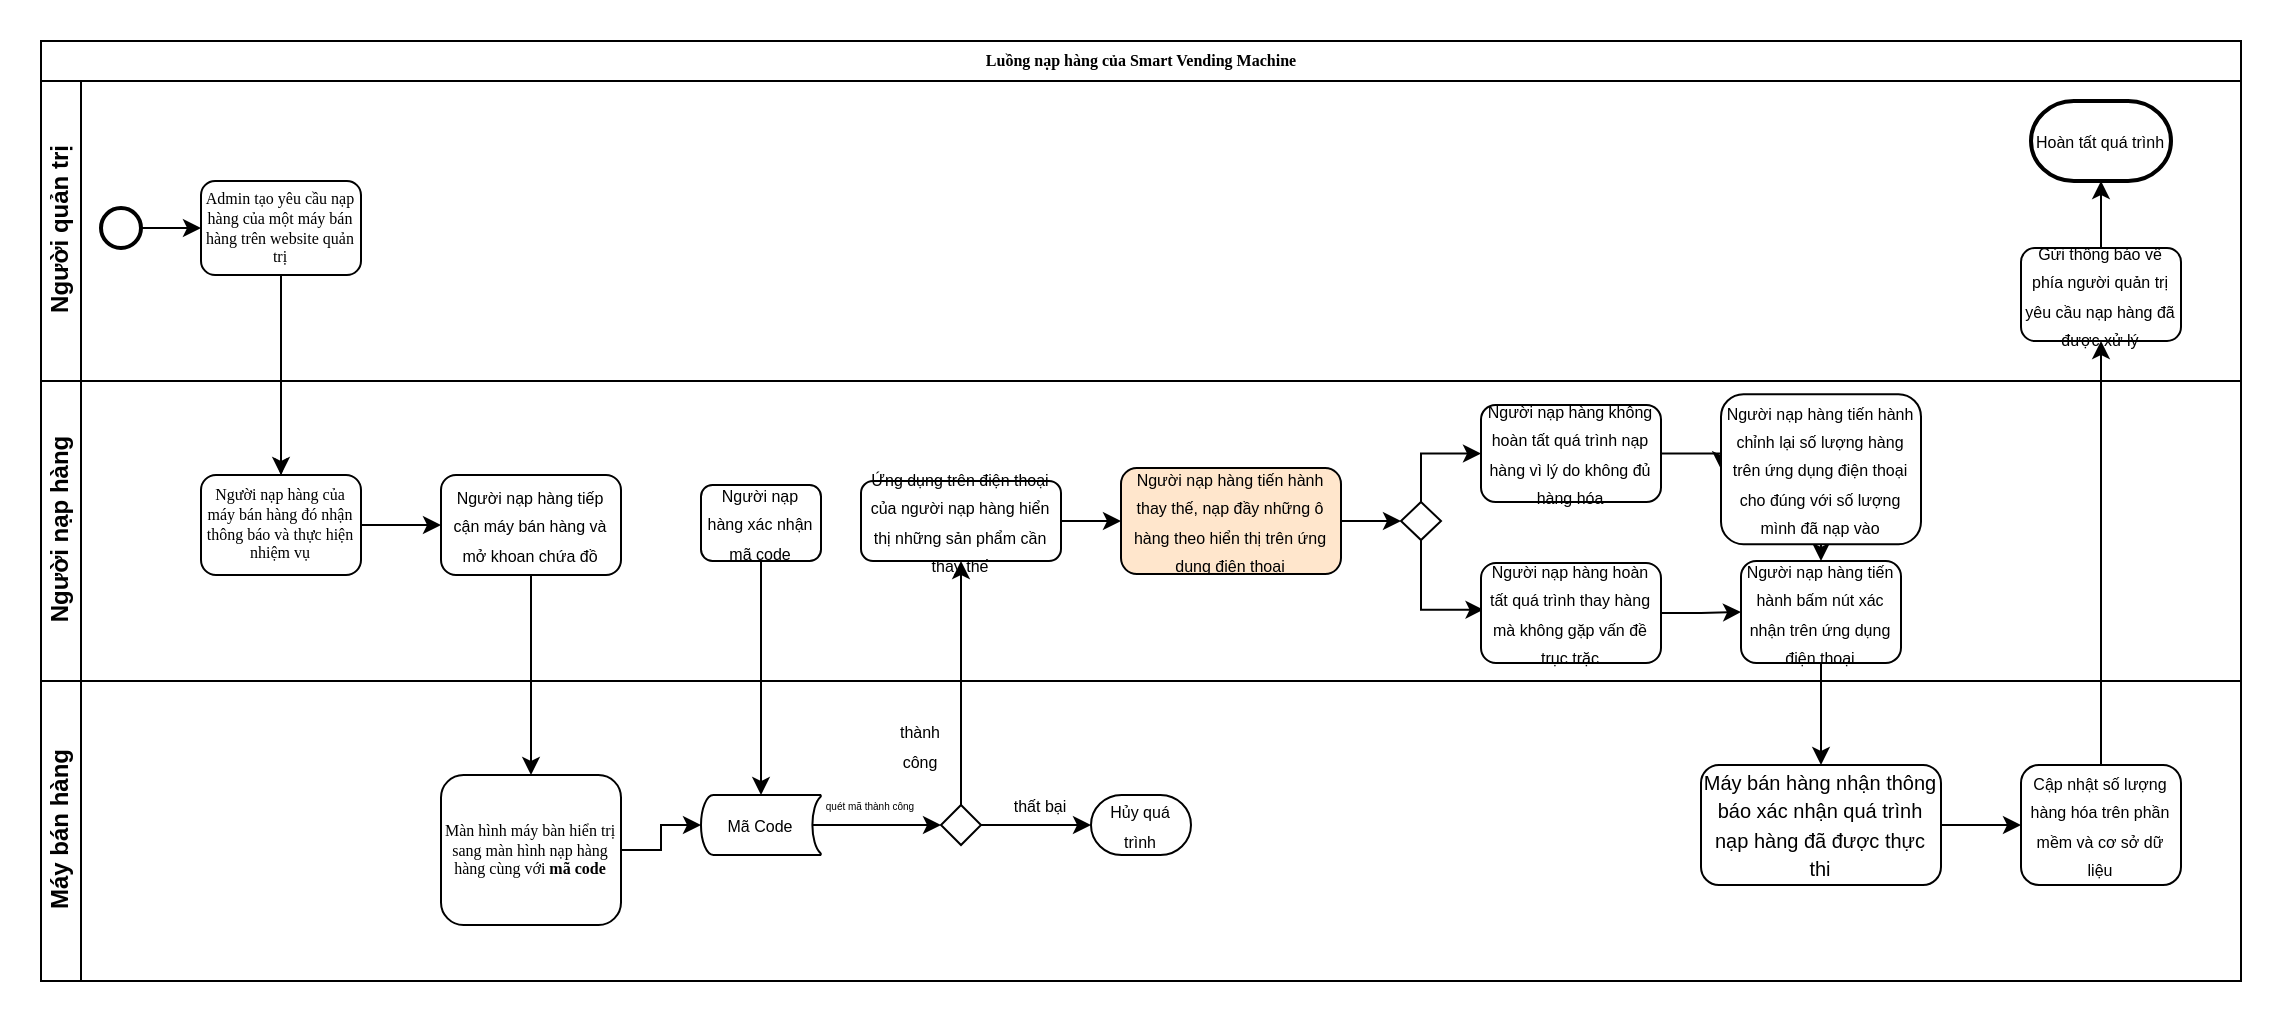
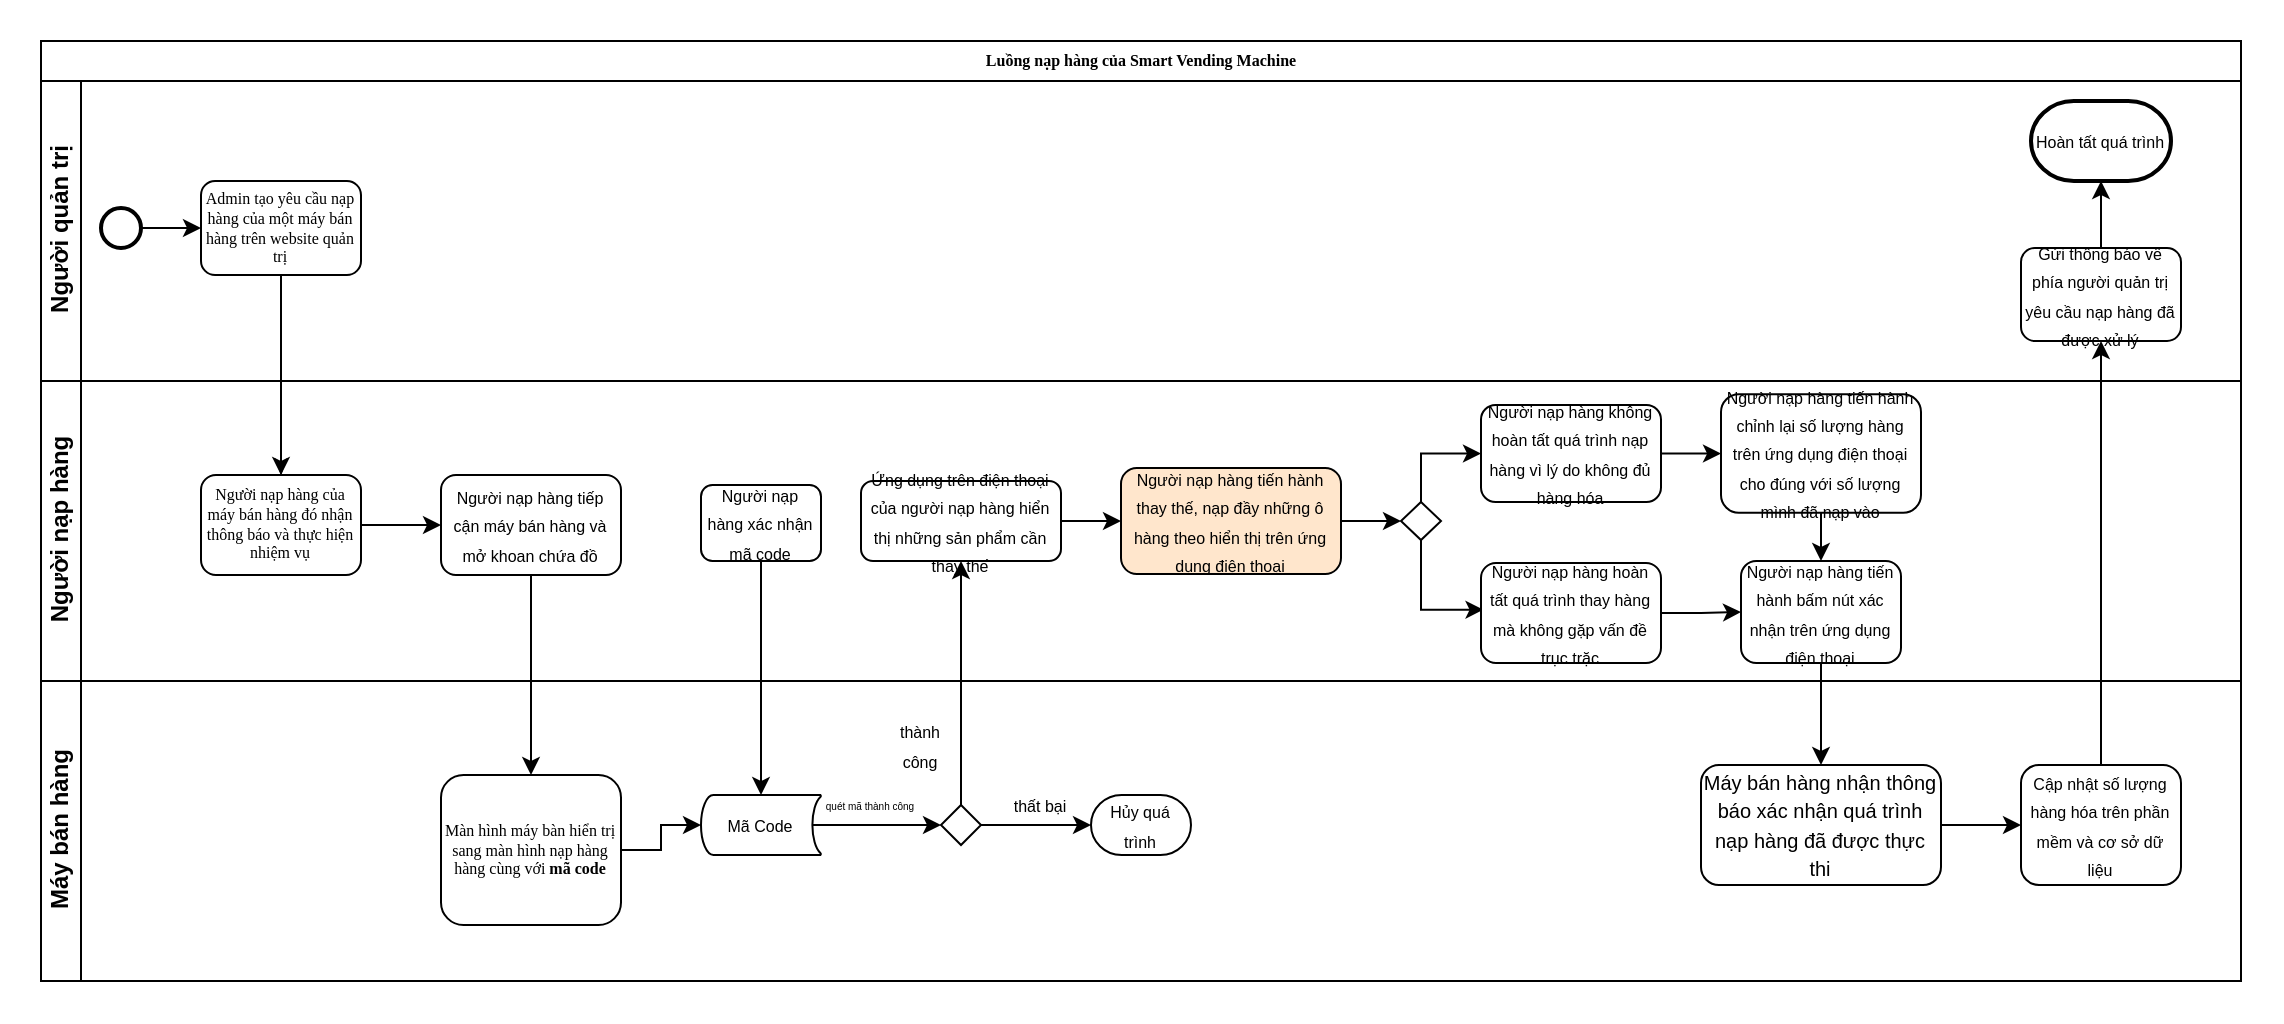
- <mxCell id="31" value="&lt;font style=&quot;font-size: 8px&quot;&gt;Người nạp hàng tiến hành chỉnh lại số lượng hàng trên ứng dụng điện thoại cho đúng với số lượng mình đã nạp vào&lt;br&gt;&lt;/font&gt;" style="rounded=1;whiteSpace=wrap;html=1;strokeWidth=1;" parent="13" vertex="1"><mxGeometry x="840" y="6.62" width="100" height="75" as="geometry" /></mxCell>
+ <mxCell id="31" value="&lt;font style=&quot;font-size: 8px&quot;&gt;Người nạp hàng tiến hành chỉnh lại số lượng hàng trên ứng dụng điện thoại cho đúng với số lượng mình đã nạp vào&lt;br&gt;&lt;/font&gt;" style="rounded=1;whiteSpace=wrap;html=1;strokeWidth=1;" parent="13" vertex="1"><mxGeometry x="840" y="6.62" width="100" height="59.25" as="geometry" /></mxCell>
